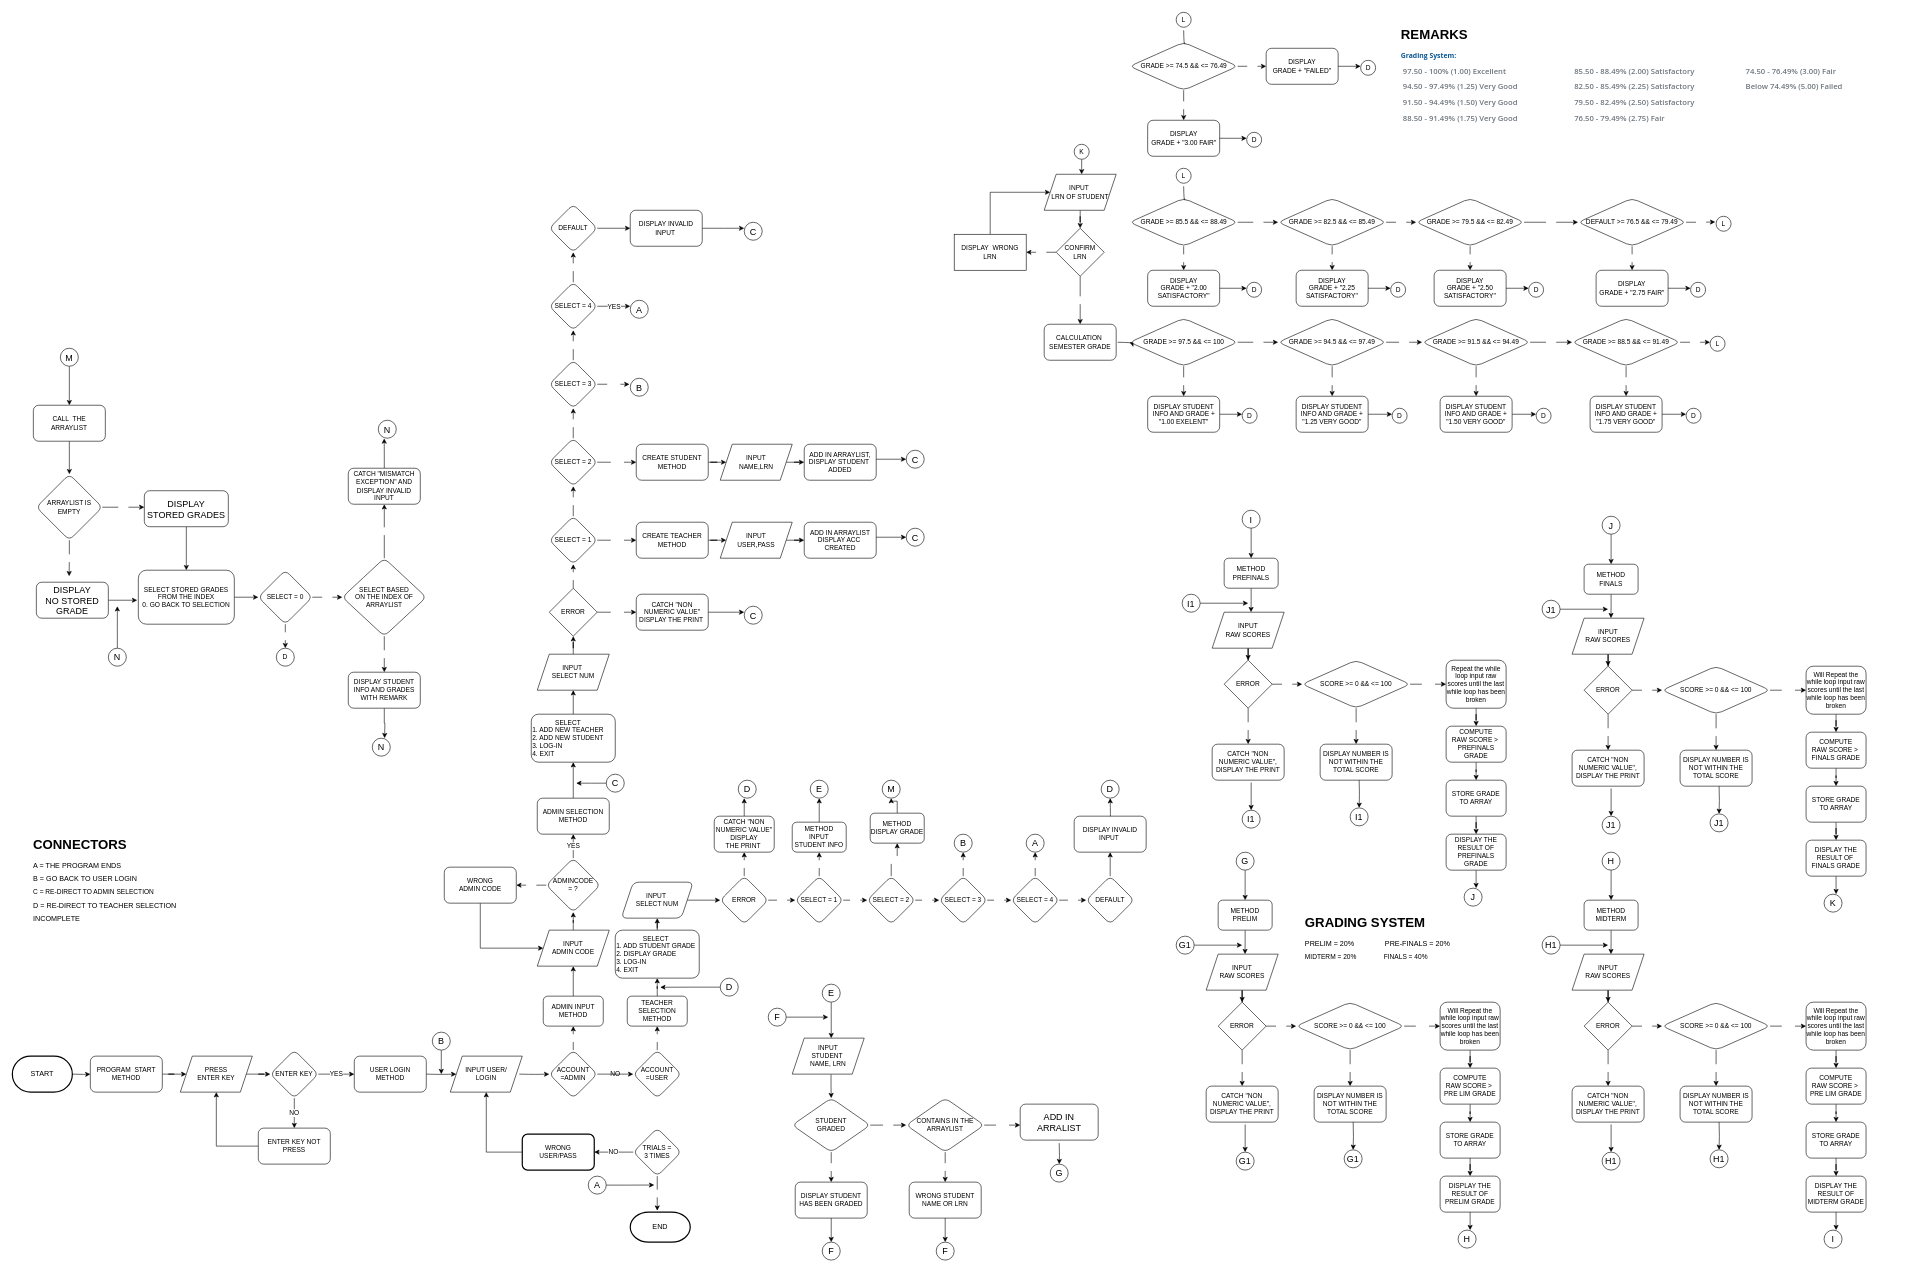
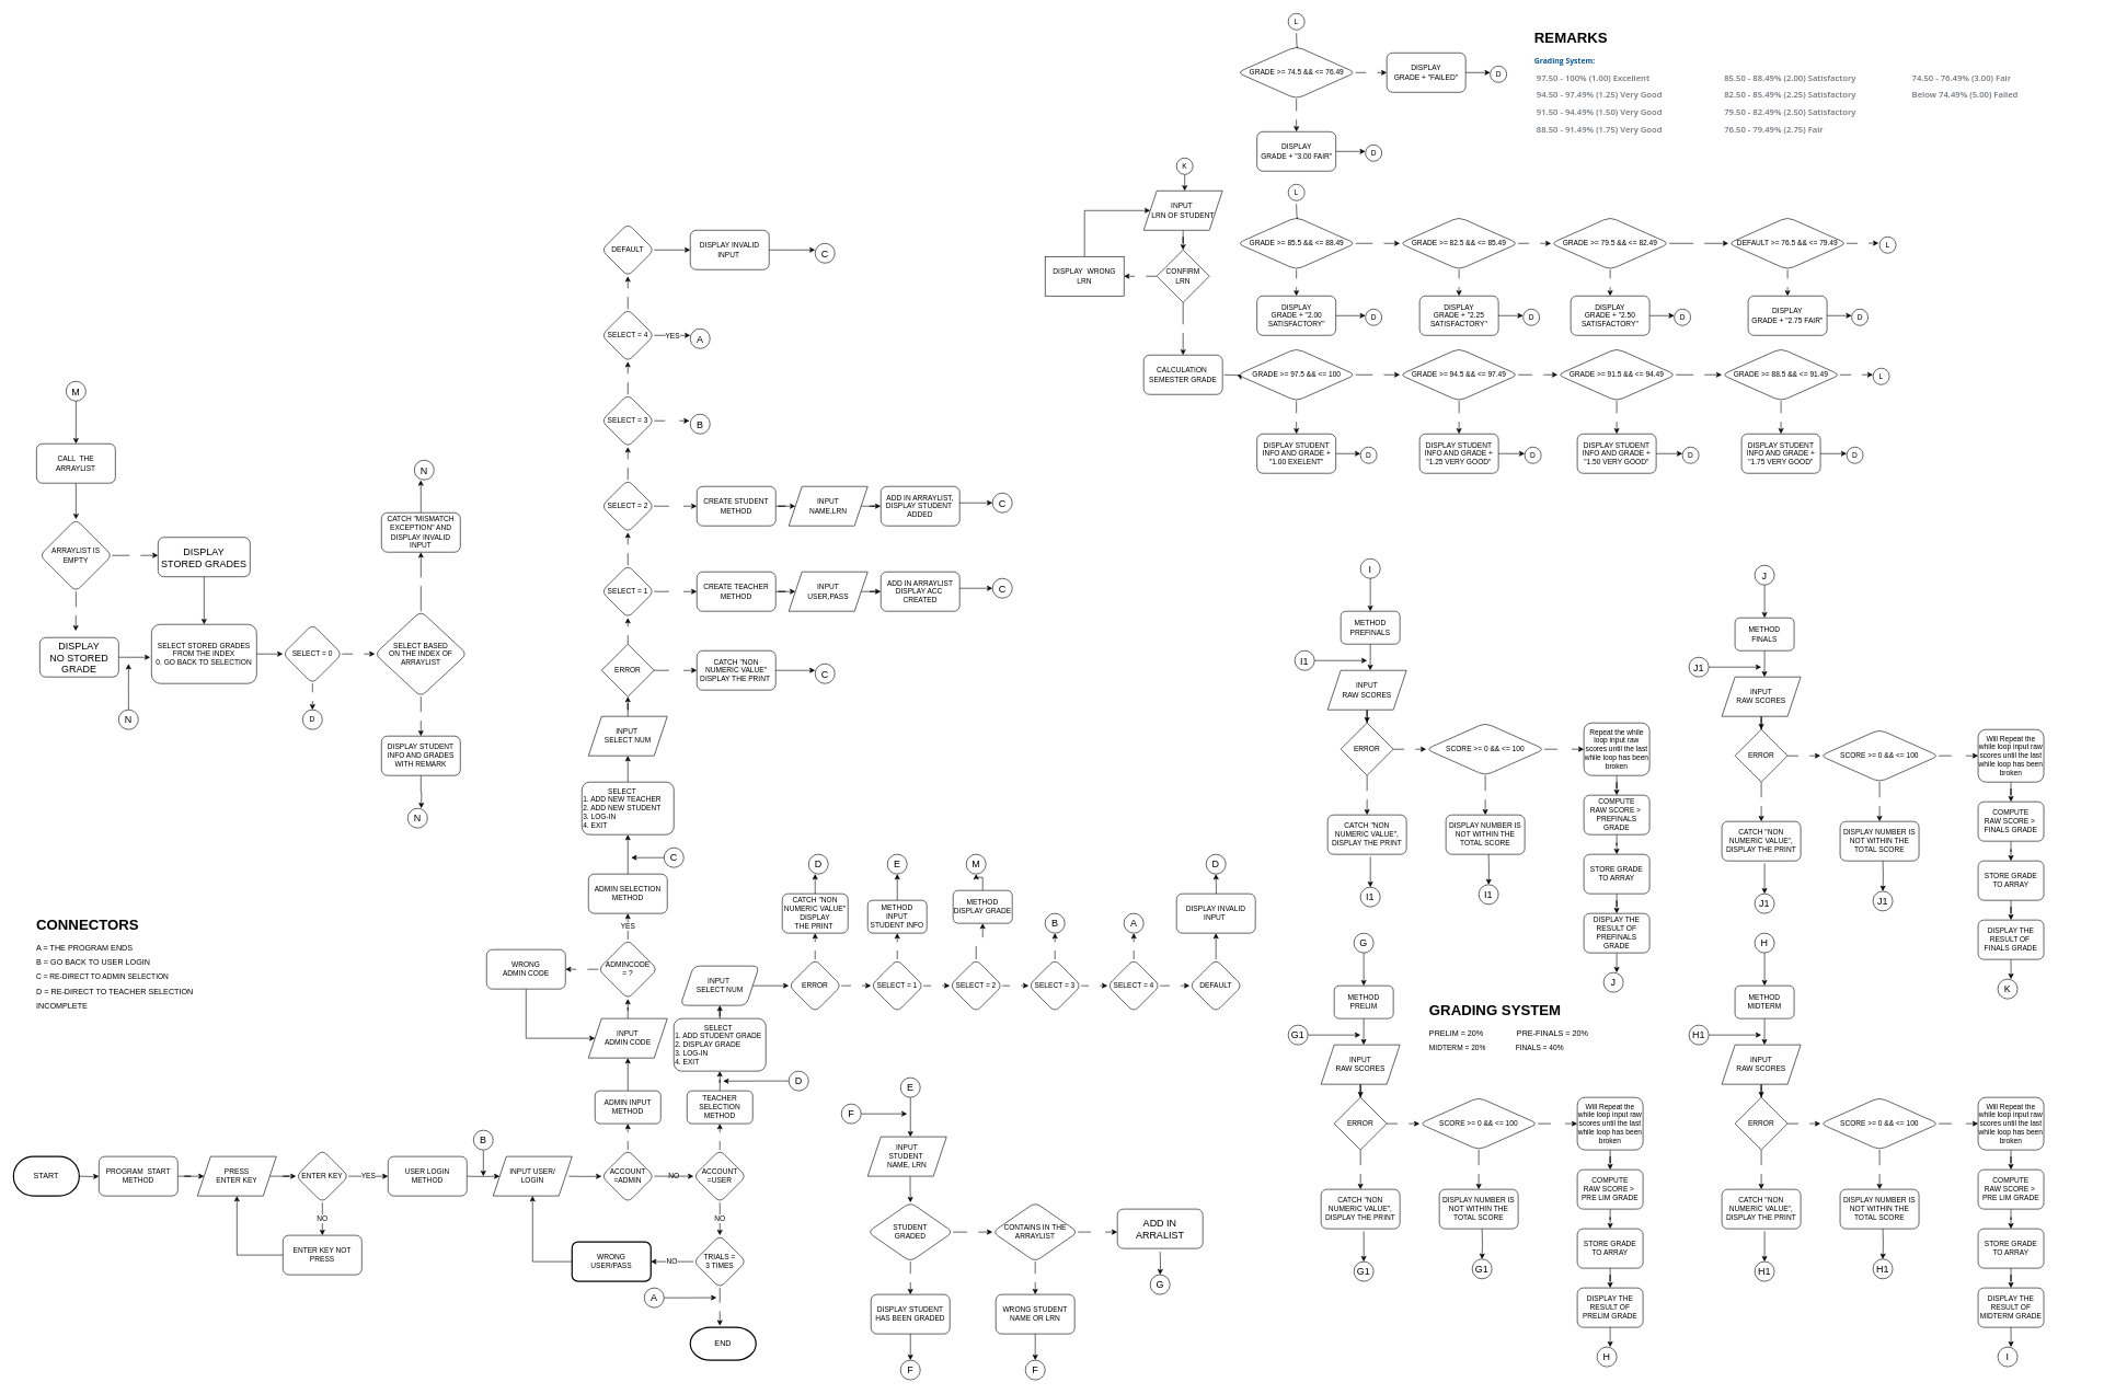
+ <mxCell id="11" value="NO" style="edgeStyle=orthogonalEdgeStyle;rounded=0;orthogonalLoop=1;jettySize=auto;html=1;" edge="1" parent="1" source="13" target="145"><mxGeometry relative="1" as="geometry" /></mxCell>
